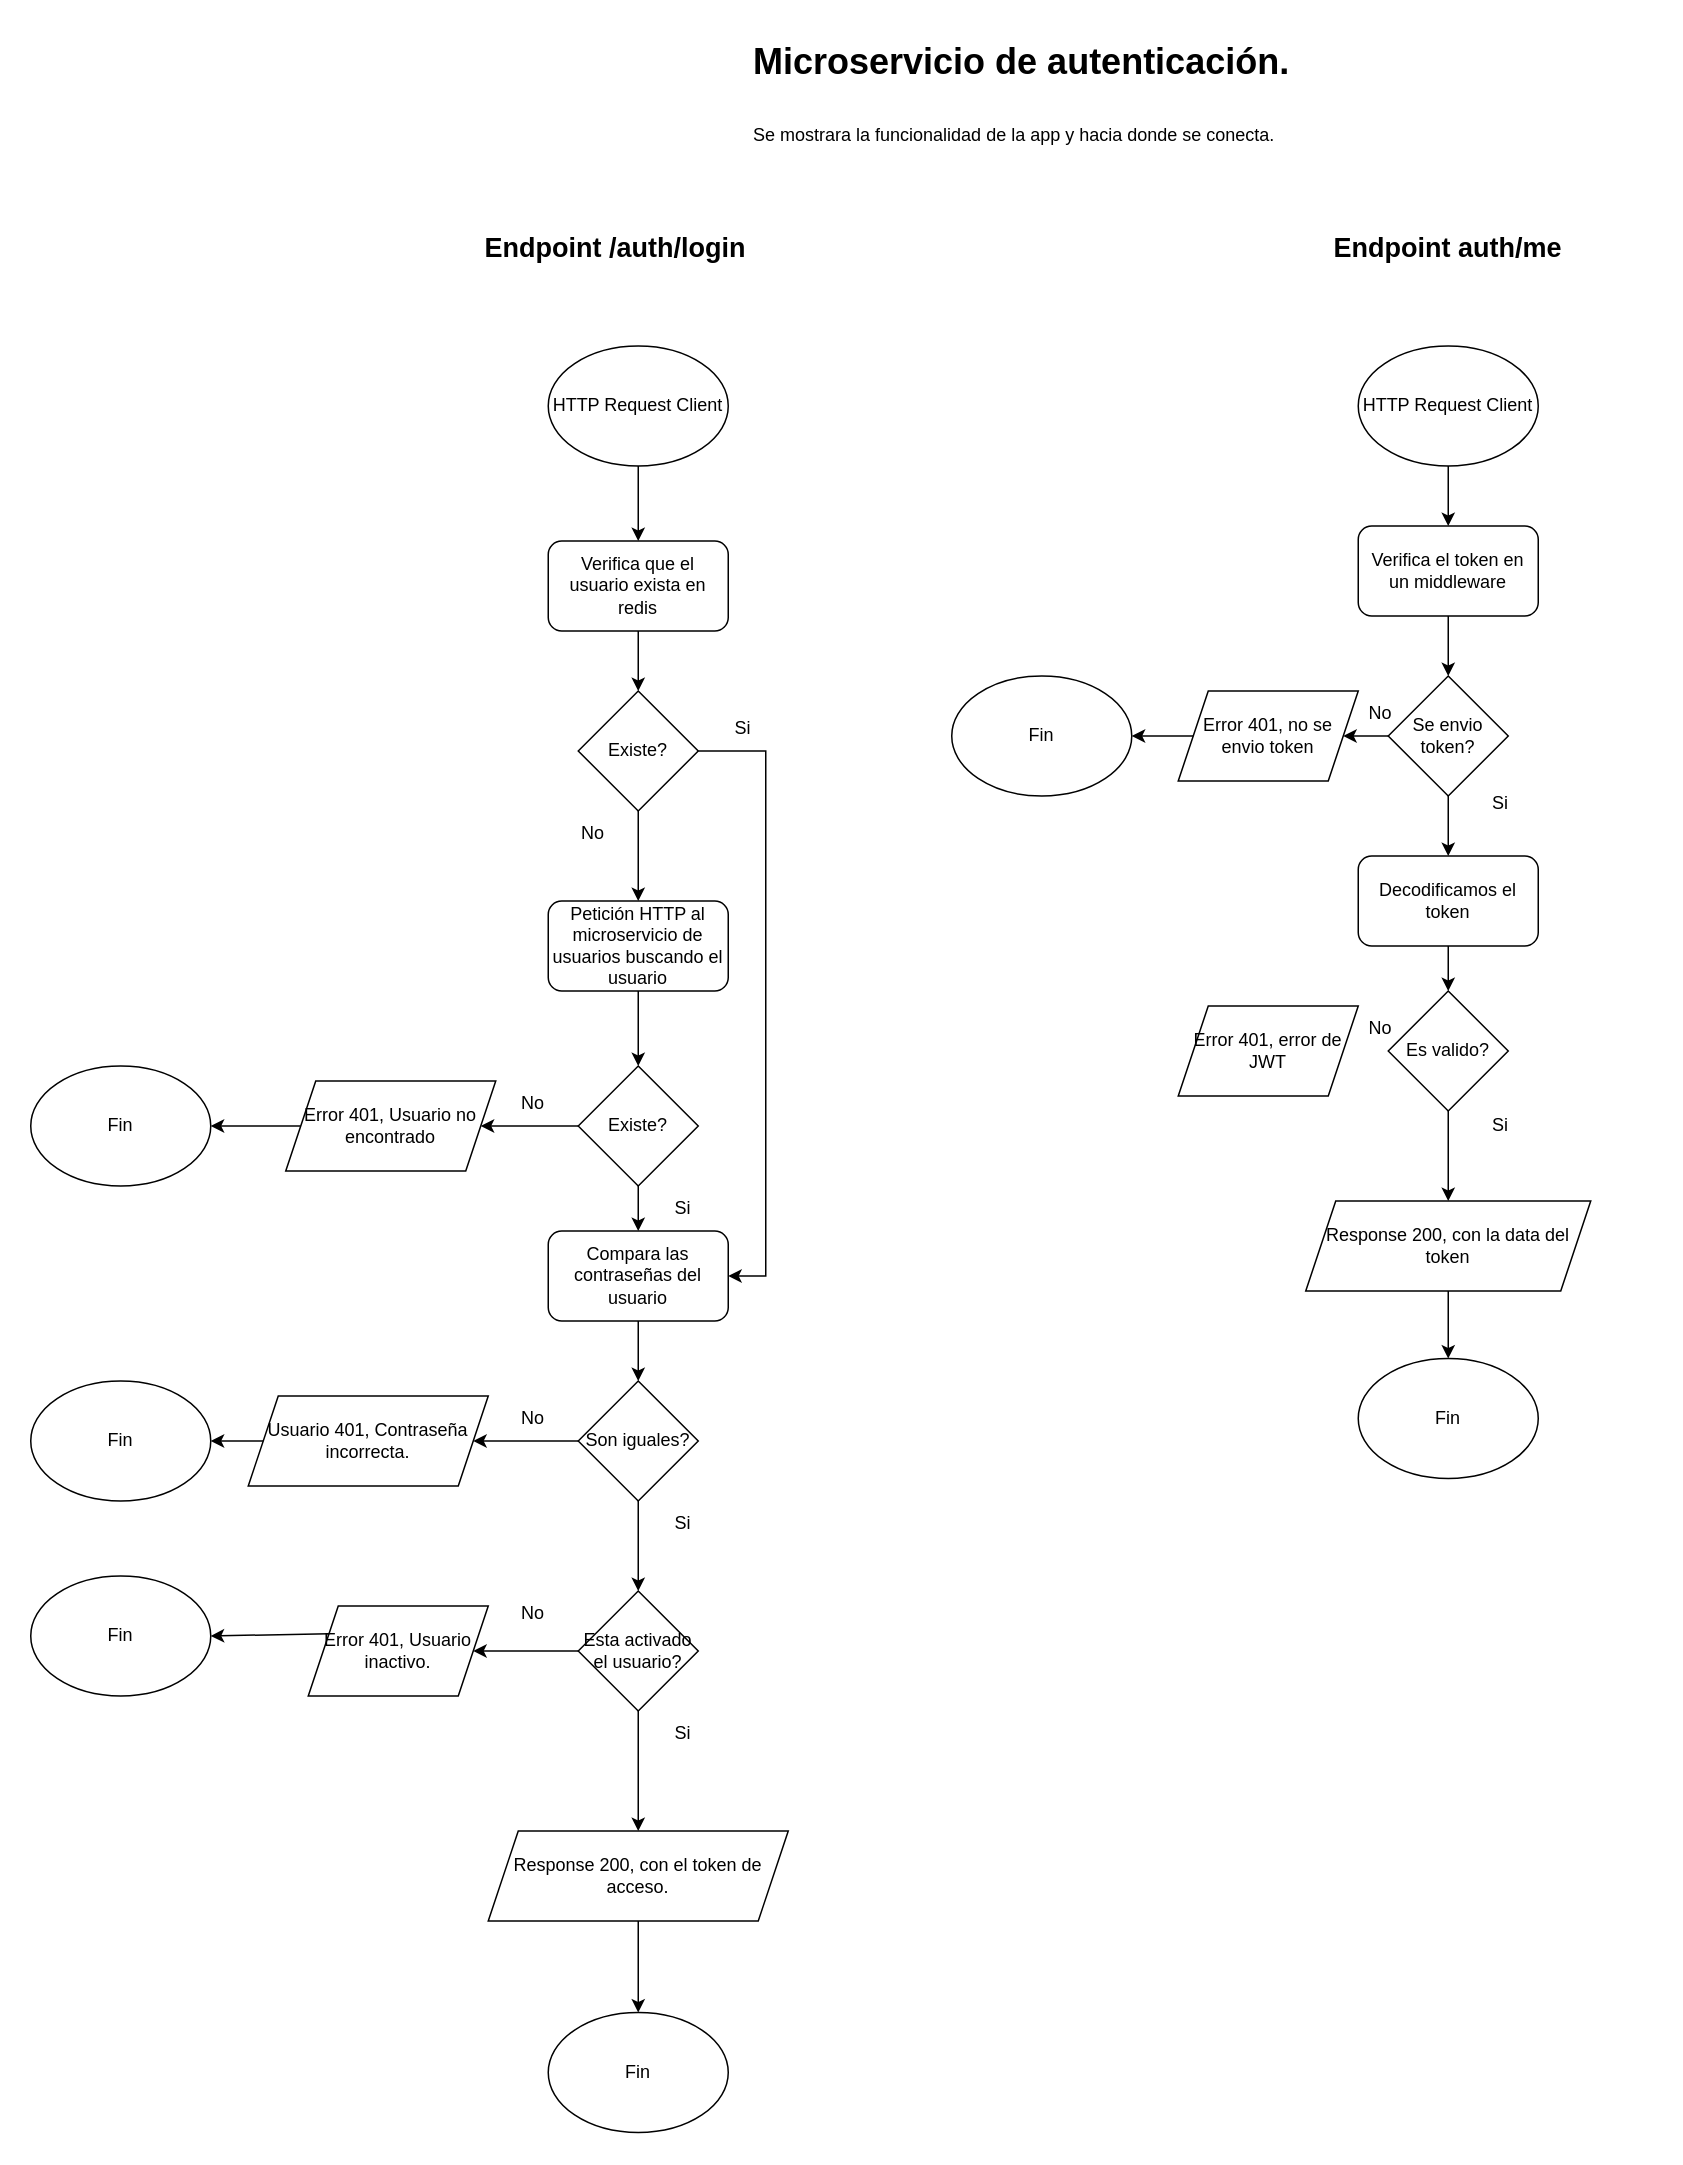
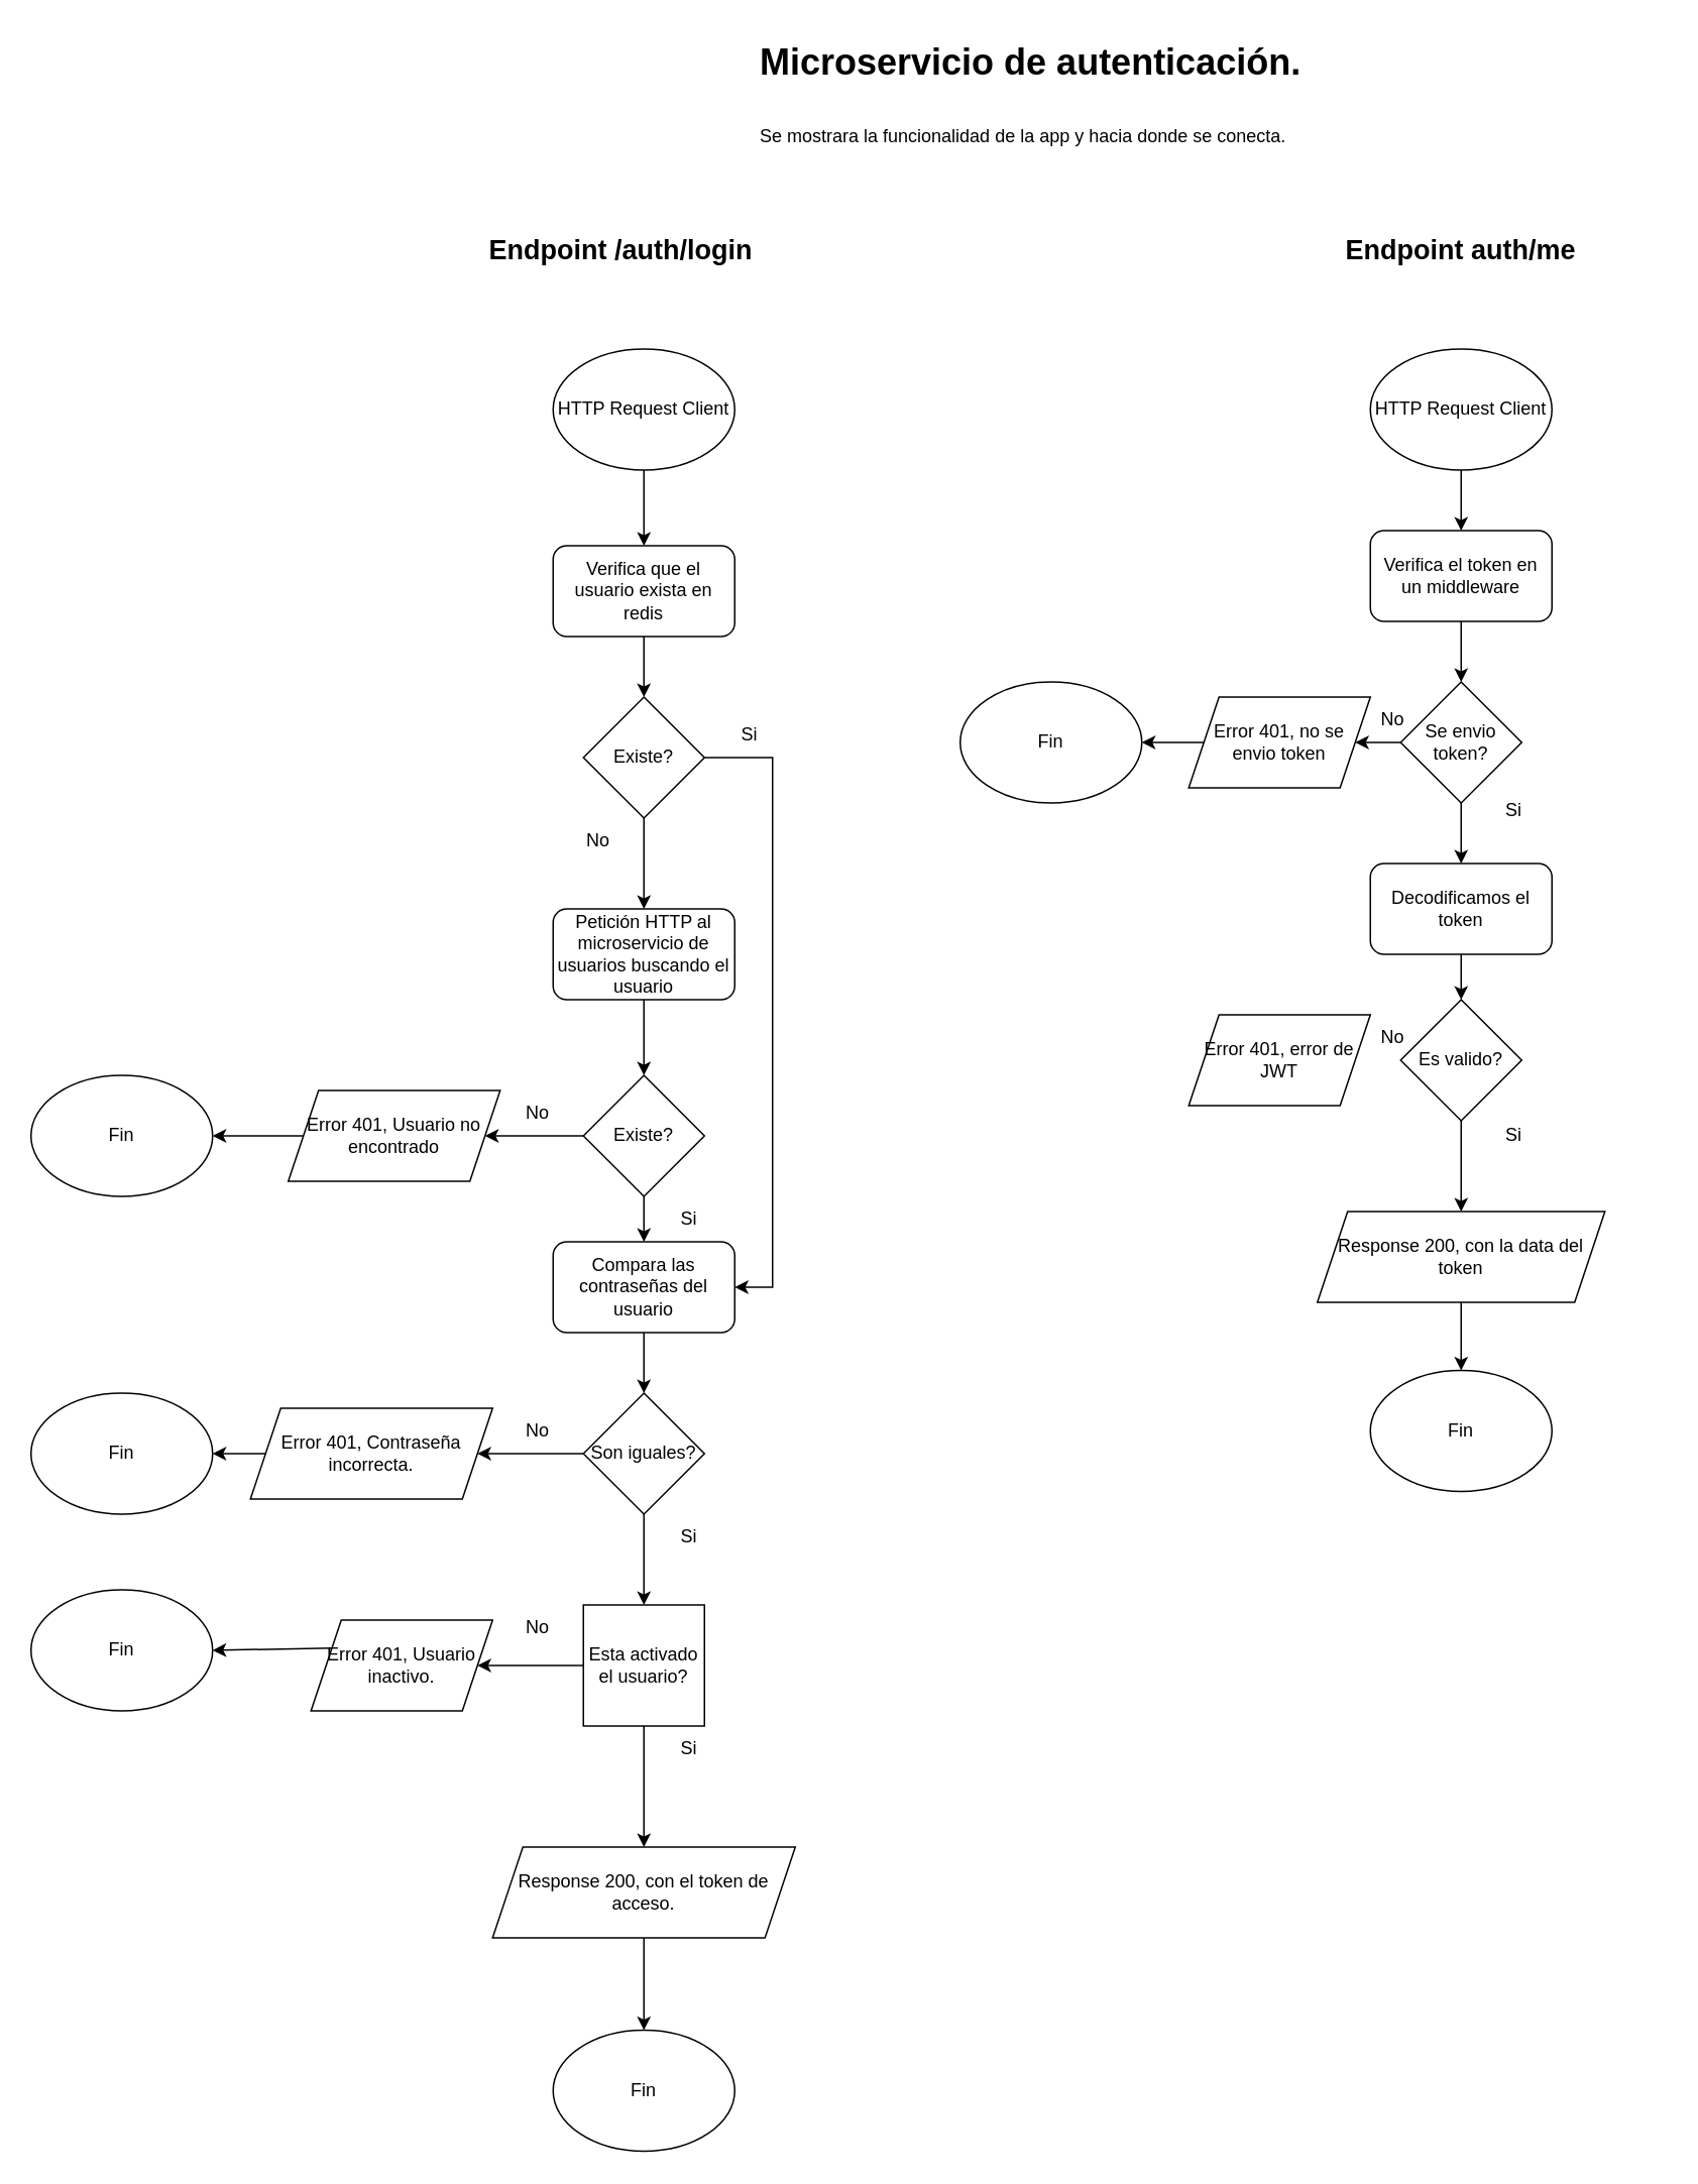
- <mxCell id="27" value="Usuario 401, Contraseña incorrecta." style="shape=parallelogram;perimeter=parallelogramPerimeter;whiteSpace=wrap;html=1;fixedSize=1;" parent="1" vertex="1"><mxGeometry x="165" y="930" width="160" height="60" as="geometry" /></mxCell>
+ <mxCell id="27" value="Error 401, Contraseña incorrecta." style="shape=parallelogram;perimeter=parallelogramPerimeter;whiteSpace=wrap;html=1;fixedSize=1;" parent="1" vertex="1"><mxGeometry x="165" y="930" width="160" height="60" as="geometry" /></mxCell>
- <mxCell id="59" value="Esta activado el usuario?" style="rhombus;whiteSpace=wrap;html=1;" vertex="1" parent="1"><mxGeometry x="385" y="1060" width="80" height="80" as="geometry" /></mxCell>
+ <mxCell id="59" value="Esta activado el usuario?" style="whiteSpace=wrap;html=1;rounded=0;" vertex="1" parent="1"><mxGeometry x="385" y="1060" width="80" height="80" as="geometry" /></mxCell>
